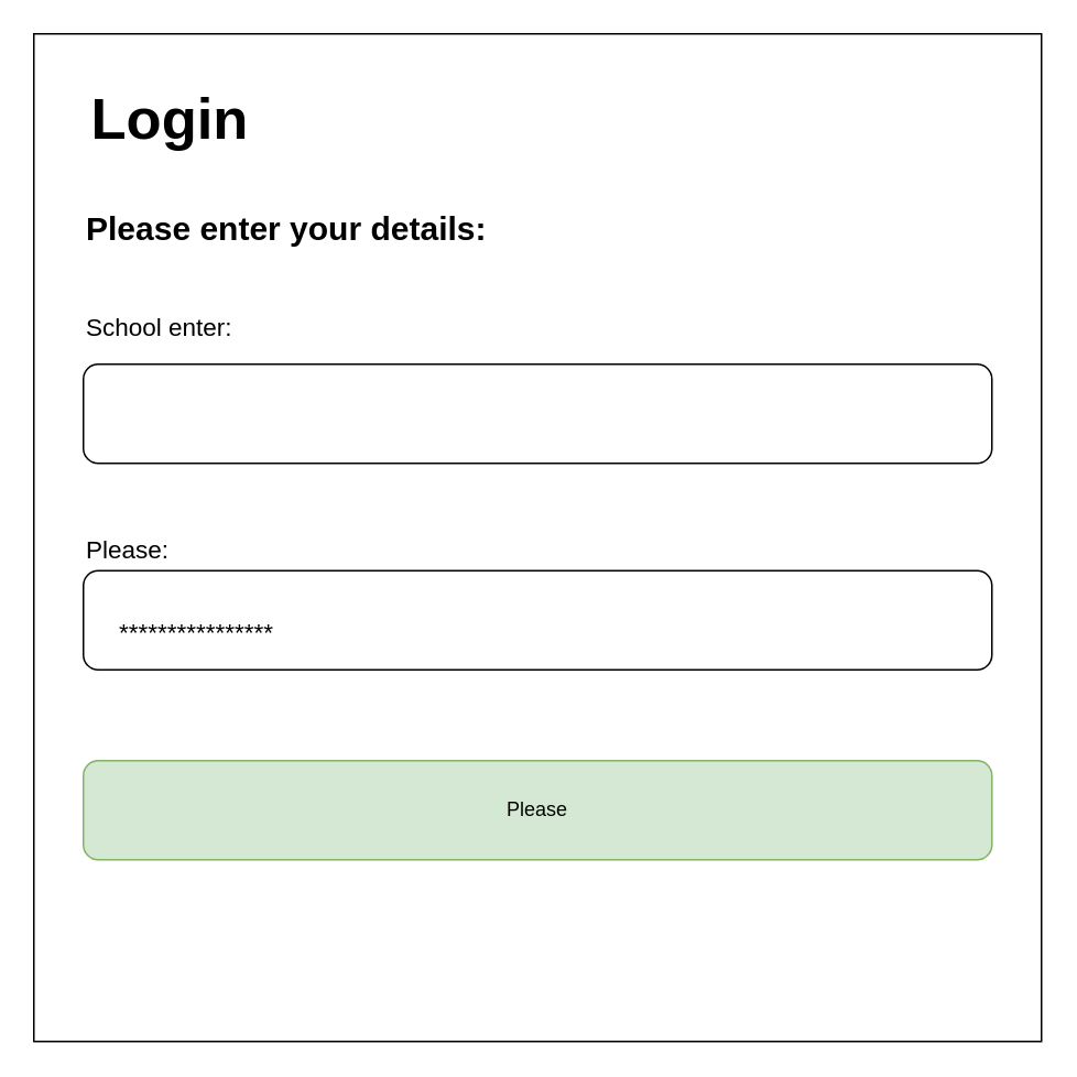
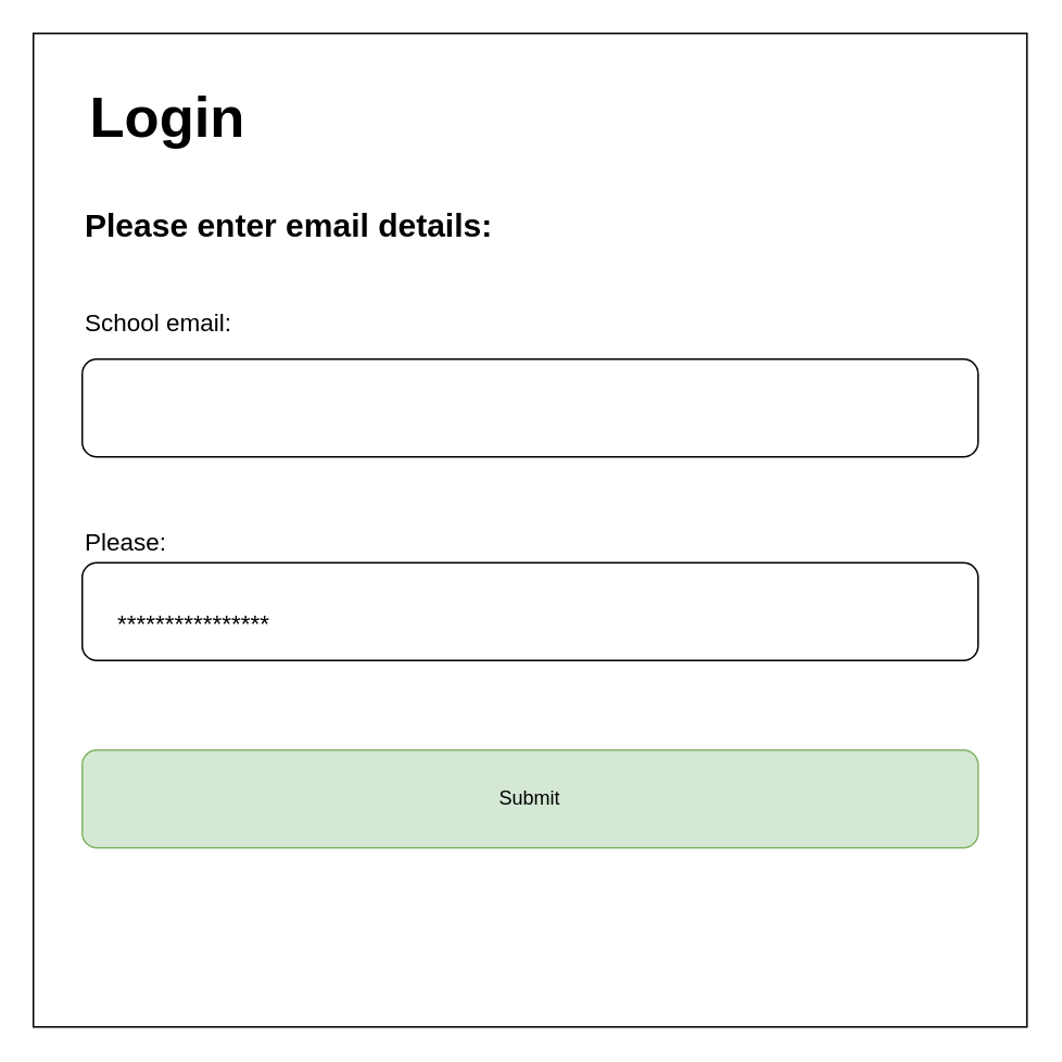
- <mxCell id="9" value="&lt;h1 style=&quot;&quot;&gt;&lt;font style=&quot;font-size: 20px;&quot;&gt;Please enter your details:&lt;/font&gt;&lt;/h1&gt;" style="text;html=1;strokeColor=none;fillColor=none;spacing=5;spacingTop=-20;whiteSpace=wrap;overflow=hidden;rounded=0;fontSize=17;" vertex="1" parent="1"><mxGeometry x="47" y="100" width="300" height="90" as="geometry" /></mxCell>
+ <mxCell id="9" value="&lt;h1 style=&quot;&quot;&gt;&lt;font style=&quot;font-size: 20px;&quot;&gt;Please enter email details:&lt;/font&gt;&lt;/h1&gt;" style="text;html=1;strokeColor=none;fillColor=none;spacing=5;spacingTop=-20;whiteSpace=wrap;overflow=hidden;rounded=0;fontSize=17;" vertex="1" parent="1"><mxGeometry x="47" y="100" width="300" height="90" as="geometry" /></mxCell>
- <mxCell id="7" value="&lt;font style=&quot;font-size: 15px;&quot;&gt;School enter:&lt;/font&gt;" style="text;html=1;strokeColor=none;fillColor=none;align=left;verticalAlign=middle;whiteSpace=wrap;rounded=0;fontSize=35;" vertex="1" parent="1"><mxGeometry x="50" y="170" width="140" height="40" as="geometry" /></mxCell>
+ <mxCell id="7" value="&lt;font style=&quot;font-size: 15px;&quot;&gt;School email:&lt;/font&gt;" style="text;html=1;strokeColor=none;fillColor=none;align=left;verticalAlign=middle;whiteSpace=wrap;rounded=0;fontSize=35;" vertex="1" parent="1"><mxGeometry x="50" y="170" width="140" height="40" as="geometry" /></mxCell>
- <mxCell id="6" value="Please" style="rounded=1;whiteSpace=wrap;html=1;fillColor=#d5e8d4;strokeColor=#82b366;" vertex="1" parent="1"><mxGeometry x="50" y="460" width="550" height="60" as="geometry" /></mxCell>
+ <mxCell id="6" value="Submit" style="rounded=1;whiteSpace=wrap;html=1;fillColor=#d5e8d4;strokeColor=#82b366;" vertex="1" parent="1"><mxGeometry x="50" y="460" width="550" height="60" as="geometry" /></mxCell>
